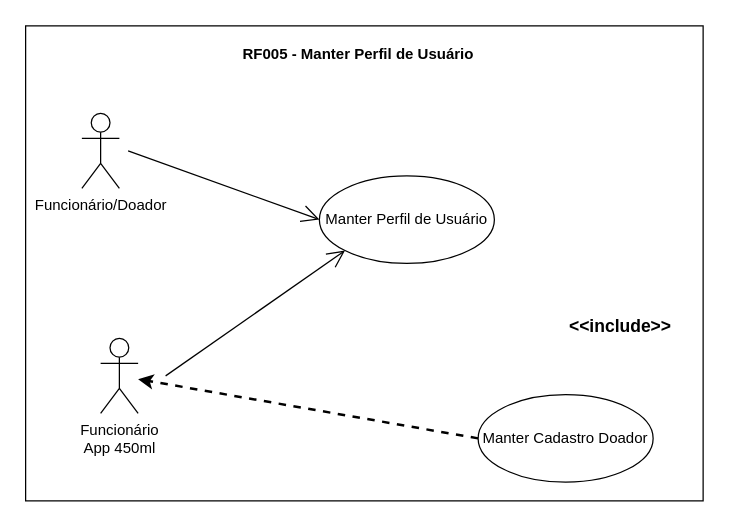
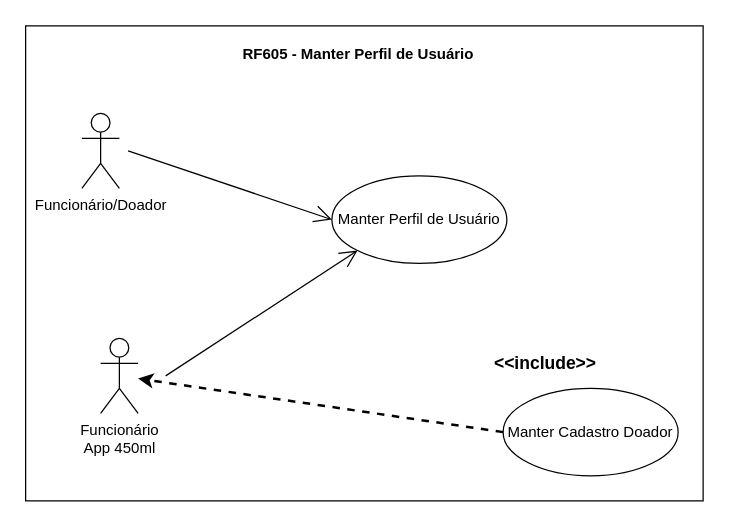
- <mxCell id="2" value="&lt;b&gt;RF005 - Manter Perfil de Usuário&lt;/b&gt;&lt;b&gt;&lt;br&gt;&lt;/b&gt;&lt;b&gt;&amp;nbsp;&lt;/b&gt;" style="text;html=1;strokeColor=none;fillColor=none;align=left;verticalAlign=middle;whiteSpace=wrap;rounded=0;" parent="1" vertex="1"><mxGeometry x="192" y="40" width="340" height="20" as="geometry" /></mxCell>
+ <mxCell id="2" value="&lt;b&gt;RF605 - Manter Perfil de Usuário&lt;/b&gt;&lt;b&gt;&lt;br&gt;&lt;/b&gt;&lt;b&gt;&amp;nbsp;&lt;/b&gt;" style="text;html=1;strokeColor=none;fillColor=none;align=left;verticalAlign=middle;whiteSpace=wrap;rounded=0;" parent="1" vertex="1"><mxGeometry x="192" y="40" width="340" height="20" as="geometry" /></mxCell>
- <mxCell id="4" value="Manter Perfil de Usuário" style="ellipse;whiteSpace=wrap;html=1;fillColor=none;" parent="1" vertex="1"><mxGeometry x="255" y="140" width="140" height="70" as="geometry" /></mxCell>
+ <mxCell id="4" value="Manter Perfil de Usuário" style="ellipse;whiteSpace=wrap;html=1;fillColor=none;" parent="1" vertex="1"><mxGeometry x="265" y="140" width="140" height="70" as="geometry" /></mxCell>
- <mxCell id="7" value="&amp;lt;&amp;lt;include&amp;gt;&amp;gt;" style="text;html=1;strokeColor=none;fillColor=none;align=center;verticalAlign=middle;whiteSpace=wrap;rounded=0;fontSize=14;fontStyle=1" vertex="1" parent="1"><mxGeometry x="450" y="250" width="92" height="20" as="geometry" /></mxCell>
+ <mxCell id="7" value="&amp;lt;&amp;lt;include&amp;gt;&amp;gt;" style="text;html=1;strokeColor=none;fillColor=none;align=center;verticalAlign=middle;whiteSpace=wrap;rounded=0;fontSize=14;fontStyle=1" vertex="1" parent="1"><mxGeometry x="390" y="280" width="92" height="20" as="geometry" /></mxCell>
- <mxCell id="5" value="Manter Cadastro Doador" style="ellipse;whiteSpace=wrap;html=1;fillColor=none;" parent="1" vertex="1"><mxGeometry x="382" y="315" width="140" height="70" as="geometry" /></mxCell>
+ <mxCell id="5" value="Manter Cadastro Doador" style="ellipse;whiteSpace=wrap;html=1;fillColor=none;" parent="1" vertex="1"><mxGeometry x="402" y="310" width="140" height="70" as="geometry" /></mxCell>
